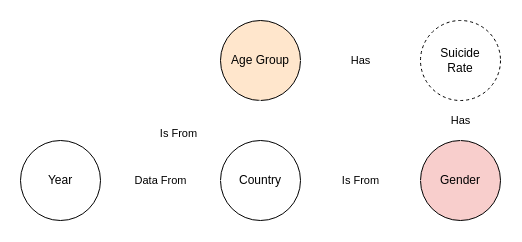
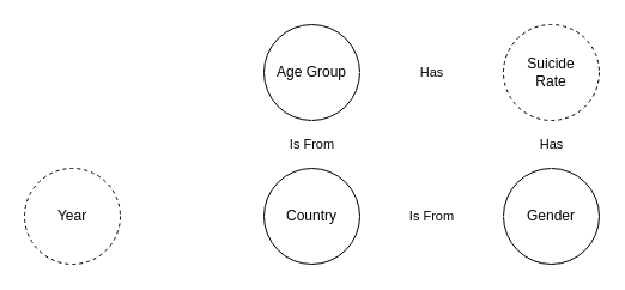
- <mxCell id="7" value="&lt;font color=&quot;#000000&quot;&gt;Age Group&lt;/font&gt;" style="ellipse;whiteSpace=wrap;html=1;aspect=fixed;fillColor=#ffe6cc;strokeColor=#000000;" vertex="1" parent="1"><mxGeometry x="220" width="80" height="80" as="geometry" y="20" /></mxCell>
+ <mxCell id="7" value="&lt;font color=&quot;#000000&quot;&gt;Age Group&lt;/font&gt;" style="ellipse;whiteSpace=wrap;html=1;aspect=fixed;fillColor=#FFFFFF;strokeColor=#000000;" vertex="1" parent="1"><mxGeometry x="220" width="80" height="80" as="geometry" y="20" /></mxCell>
- <mxCell id="8" value="&lt;font style=&quot;background-color: rgb(255, 255, 255);&quot; color=&quot;#000000&quot;&gt;Is From&lt;/font&gt;" style="endArrow=classic;html=1;strokeWidth=1;curved=1;strokeColor=#FFFFFF;exitX=0.5;exitY=1;exitDx=0;exitDy=0;" edge="1" parent="1" source="7" target="3"><mxGeometry width="50" height="50" relative="1" as="geometry"><mxPoint x="170" y="120" as="sourcePoint" /><mxPoint x="110" y="190" as="targetPoint" /><mxPoint as="offset" /></mxGeometry></mxCell>
+ <mxCell id="8" value="&lt;font style=&quot;background-color: rgb(255, 255, 255);&quot; color=&quot;#000000&quot;&gt;Is From&lt;/font&gt;" style="endArrow=classic;html=1;entryX=0.5;entryY=0;entryDx=0;entryDy=0;strokeWidth=1;curved=1;strokeColor=#FFFFFF;exitX=0.5;exitY=1;exitDx=0;exitDy=0;" edge="1" parent="1" source="7" target="2"><mxGeometry width="50" height="50" relative="1" as="geometry"><mxPoint x="170" y="120" as="sourcePoint" /><mxPoint x="110" y="190" as="targetPoint" /><mxPoint as="offset" /></mxGeometry></mxCell>
- <mxCell id="3" value="&lt;font style=&quot;background-color: rgb(255, 255, 255);&quot; color=&quot;#000000&quot;&gt;Year&lt;/font&gt;" style="ellipse;whiteSpace=wrap;html=1;aspect=fixed;strokeColor=#000000;fillColor=#FFFFFF;" vertex="1" parent="1"><mxGeometry x="20" y="140" width="80" height="80" as="geometry" /></mxCell>
+ <mxCell id="3" value="&lt;font style=&quot;background-color: rgb(255, 255, 255);&quot; color=&quot;#000000&quot;&gt;Year&lt;/font&gt;" style="ellipse;whiteSpace=wrap;html=1;aspect=fixed;strokeColor=#000000;fillColor=#FFFFFF;dashed=1;" vertex="1" parent="1"><mxGeometry x="20" y="140" width="80" height="80" as="geometry" /></mxCell>
- <mxCell id="5" value="&lt;font style=&quot;background-color: rgb(255, 255, 255);&quot; color=&quot;#000000&quot;&gt;Data From&lt;br&gt;&lt;/font&gt;" style="endArrow=classic;html=1;exitX=0;exitY=0.5;exitDx=0;exitDy=0;entryX=1;entryY=0.5;entryDx=0;entryDy=0;strokeWidth=1;curved=1;strokeColor=#FFFFFF;" edge="1" parent="1" source="2" target="3"><mxGeometry width="50" height="50" relative="1" as="geometry"><mxPoint x="240" y="190" as="sourcePoint" /><mxPoint x="290" y="140" as="targetPoint" /><mxPoint as="offset" /></mxGeometry></mxCell>
- <mxCell id="4" value="&lt;font color=&quot;#000000&quot;&gt;Gender&lt;/font&gt;" style="ellipse;whiteSpace=wrap;html=1;aspect=fixed;strokeColor=#000000;fillColor=#f8cecc;" vertex="1" parent="1"><mxGeometry x="420" y="140" width="80" height="80" as="geometry" /></mxCell>
+ <mxCell id="4" value="&lt;font color=&quot;#000000&quot;&gt;Gender&lt;/font&gt;" style="ellipse;whiteSpace=wrap;html=1;aspect=fixed;strokeColor=#000000;fillColor=#FFFFFF;" vertex="1" parent="1"><mxGeometry x="420" y="140" width="80" height="80" as="geometry" /></mxCell>
